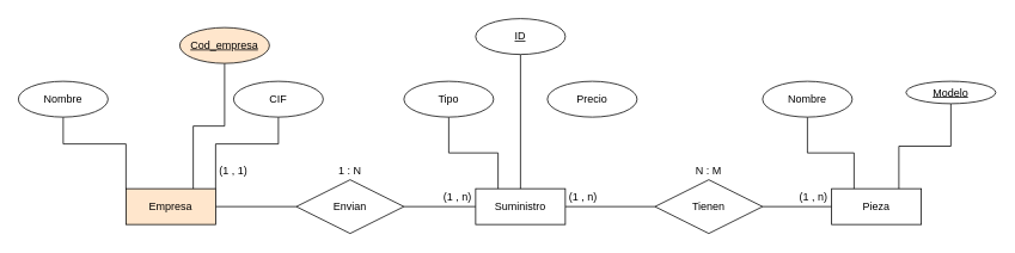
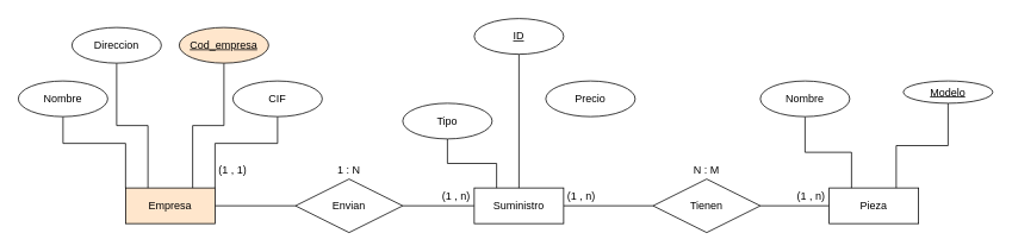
+ <mxCell id="23" value="Direccion" style="ellipse;whiteSpace=wrap;html=1;align=center;" vertex="1" parent="1"><mxGeometry x="80" y="30" width="100" height="40" as="geometry" /></mxCell>
- <mxCell id="17" value="Tipo" style="ellipse;whiteSpace=wrap;html=1;align=center;" vertex="1" parent="1"><mxGeometry x="450" y="90" width="100" height="40" as="geometry" /></mxCell>
+ <mxCell id="17" value="Tipo" style="ellipse;whiteSpace=wrap;html=1;align=center;" vertex="1" parent="1"><mxGeometry x="450" y="115" width="100" height="40" as="geometry" /></mxCell>
+ <mxCell id="22" style="edgeStyle=orthogonalEdgeStyle;rounded=0;orthogonalLoop=1;jettySize=auto;html=1;entryX=0.25;entryY=0;entryDx=0;entryDy=0;endArrow=none;endFill=0;" edge="1" parent="1" source="23" target="3"><mxGeometry relative="1" as="geometry"><Array as="points"><mxPoint x="130" y="140" /><mxPoint x="165" y="140" /></Array></mxGeometry></mxCell>
